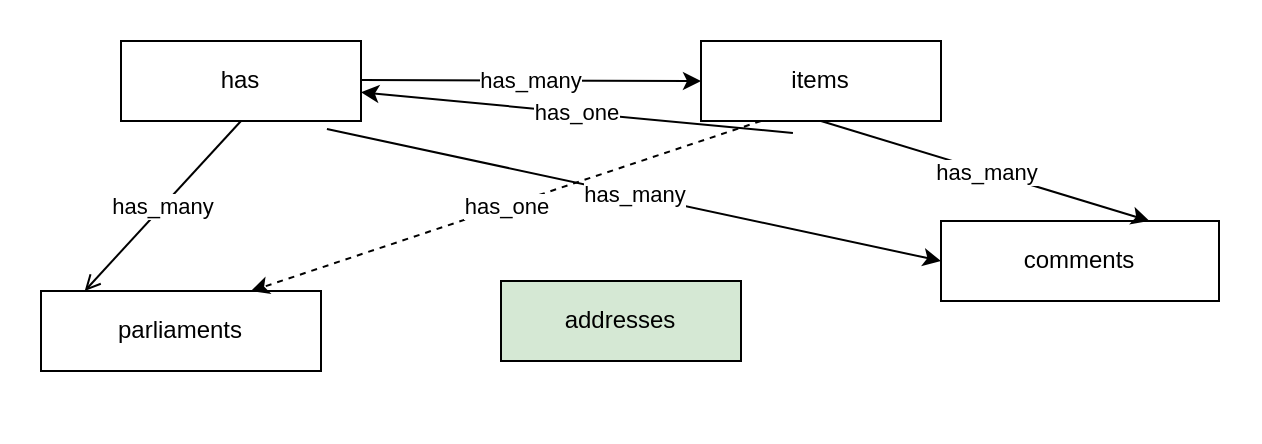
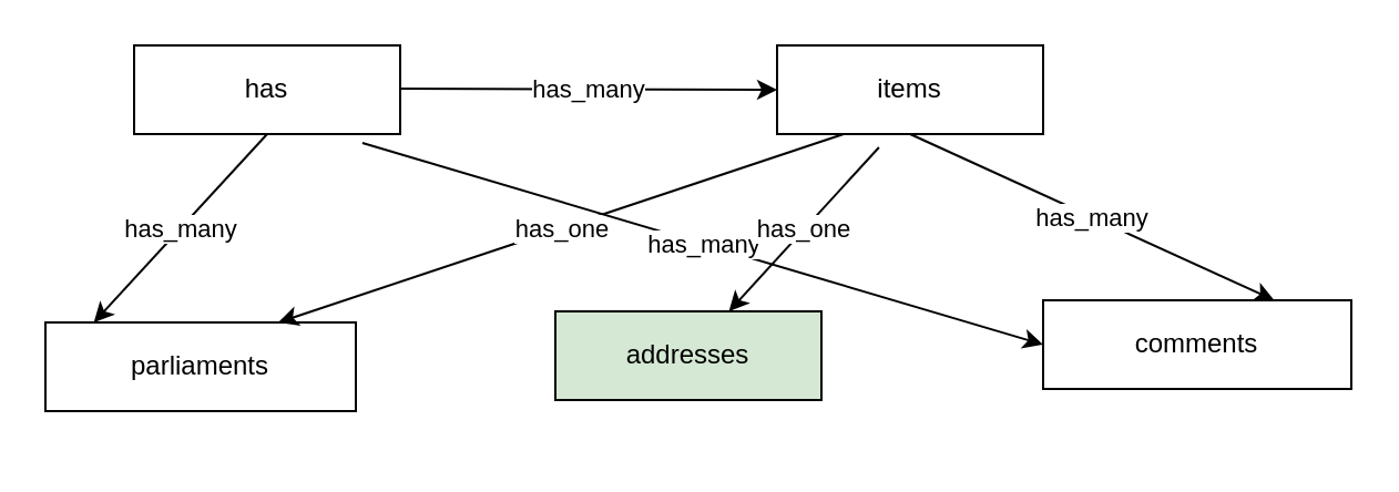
- <mxCell id="17" value="has_one" style="endArrow=classic;html=1;exitX=0.383;exitY=1.15;exitDx=0;exitDy=0;exitPerimeter=0;" edge="1" parent="1" source="3" target="2"><mxGeometry relative="1" as="geometry"><mxPoint x="270" y="250" as="sourcePoint" /><mxPoint x="400" y="280" as="targetPoint" /></mxGeometry></mxCell>
+ <mxCell id="17" value="has_one" style="endArrow=classic;html=1;exitX=0.383;exitY=1.15;exitDx=0;exitDy=0;exitPerimeter=0;" edge="1" parent="1" source="3" target="16"><mxGeometry relative="1" as="geometry"><mxPoint x="270" y="250" as="sourcePoint" /><mxPoint x="400" y="280" as="targetPoint" /></mxGeometry></mxCell>
- <mxCell id="6" value="" style="endArrow=classic;html=1;exitX=0.25;exitY=1;exitDx=0;exitDy=0;entryX=0.75;entryY=0;entryDx=0;entryDy=0;dashed=1;" edge="1" parent="1" source="3" target="4"><mxGeometry relative="1" as="geometry"><mxPoint x="370" y="130" as="sourcePoint" /><mxPoint x="470" y="130" as="targetPoint" /></mxGeometry></mxCell>
+ <mxCell id="6" value="" style="endArrow=classic;html=1;exitX=0.25;exitY=1;exitDx=0;exitDy=0;entryX=0.75;entryY=0;entryDx=0;entryDy=0;" edge="1" parent="1" source="3" target="4"><mxGeometry relative="1" as="geometry"><mxPoint x="370" y="130" as="sourcePoint" /><mxPoint x="470" y="130" as="targetPoint" /></mxGeometry></mxCell>
- <mxCell id="11" value="comments" style="rounded=0;whiteSpace=wrap;html=1;" vertex="1" parent="1"><mxGeometry x="470" y="110" width="139" height="40" as="geometry" /></mxCell>
+ <mxCell id="11" value="comments" style="rounded=0;whiteSpace=wrap;html=1;" vertex="1" parent="1"><mxGeometry x="470" y="135" width="139" height="40" as="geometry" /></mxCell>
- <mxCell id="9" value="" style="endArrow=open;html=1;exitX=0.5;exitY=1;exitDx=0;exitDy=0;entryX=0.156;entryY=0;entryDx=0;entryDy=0;entryPerimeter=0;" edge="1" parent="1" source="2" target="4"><mxGeometry relative="1" as="geometry"><mxPoint x="300" y="280" as="sourcePoint" /><mxPoint x="400" y="280" as="targetPoint" /></mxGeometry></mxCell>
+ <mxCell id="9" value="" style="endArrow=classic;html=1;exitX=0.5;exitY=1;exitDx=0;exitDy=0;entryX=0.156;entryY=0;entryDx=0;entryDy=0;entryPerimeter=0;" edge="1" parent="1" source="2" target="4"><mxGeometry relative="1" as="geometry"><mxPoint x="300" y="280" as="sourcePoint" /><mxPoint x="400" y="280" as="targetPoint" /></mxGeometry></mxCell>
